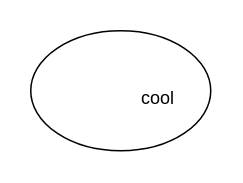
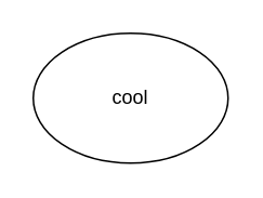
- <mxCell id="3" value="cool" style="text;html=1;strokeColor=none;fillColor=none;align=center;verticalAlign=middle;whiteSpace=wrap;rounded=0;" vertex="1" parent="1"><mxGeometry x="85" y="55" width="40" height="20" as="geometry" /></mxCell>
+ <mxCell id="3" value="cool" style="text;html=1;strokeColor=none;fillColor=none;align=center;verticalAlign=middle;whiteSpace=wrap;rounded=0;" vertex="1" parent="1"><mxGeometry x="60" y="50" width="40" height="20" as="geometry" /></mxCell>
